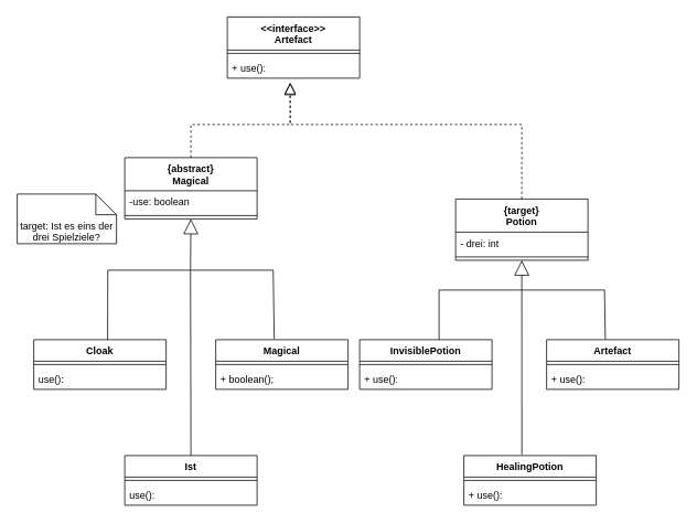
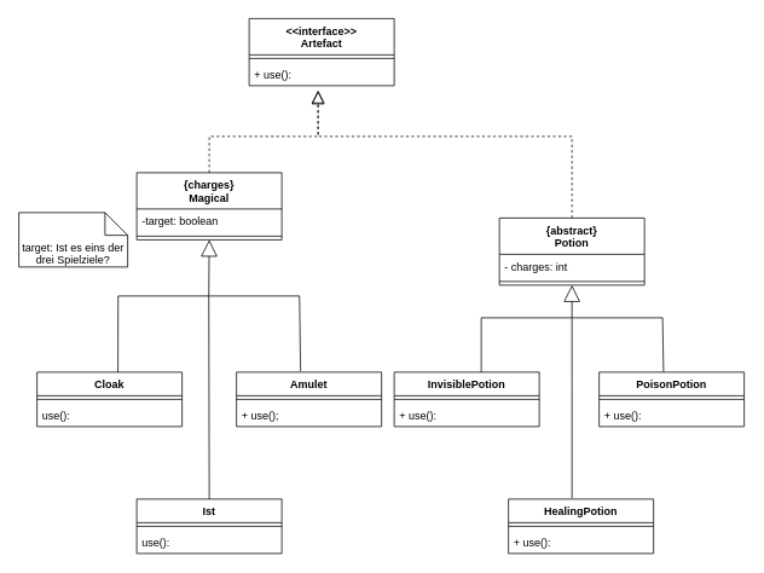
- <mxCell id="28" value="{abstract}&#10;Magical" style="swimlane;fontStyle=1;align=center;verticalAlign=top;childLayout=stackLayout;horizontal=1;startSize=40;horizontalStack=0;resizeParent=1;resizeParentMax=0;resizeLast=0;collapsible=1;marginBottom=0;" parent="1" vertex="1"><mxGeometry x="150" y="190" width="160" height="74" as="geometry" /></mxCell>
+ <mxCell id="28" value="{charges}&#10;Magical" style="swimlane;fontStyle=1;align=center;verticalAlign=top;childLayout=stackLayout;horizontal=1;startSize=40;horizontalStack=0;resizeParent=1;resizeParentMax=0;resizeLast=0;collapsible=1;marginBottom=0;" parent="1" vertex="1"><mxGeometry x="150" y="190" width="160" height="74" as="geometry" /></mxCell>
- <mxCell id="29" value="-use: boolean" style="text;strokeColor=none;fillColor=none;align=left;verticalAlign=top;spacingLeft=4;spacingRight=4;overflow=hidden;rotatable=0;points=[[0,0.5],[1,0.5]];portConstraint=eastwest;" parent="28" vertex="1"><mxGeometry y="40" width="160" height="26" as="geometry" /></mxCell>
+ <mxCell id="29" value="-target: boolean" style="text;strokeColor=none;fillColor=none;align=left;verticalAlign=top;spacingLeft=4;spacingRight=4;overflow=hidden;rotatable=0;points=[[0,0.5],[1,0.5]];portConstraint=eastwest;" parent="28" vertex="1"><mxGeometry y="40" width="160" height="26" as="geometry" /></mxCell>
- <mxCell id="5" value="{target}&#10;Potion" style="swimlane;fontStyle=1;align=center;verticalAlign=top;childLayout=stackLayout;horizontal=1;startSize=40;horizontalStack=0;resizeParent=1;resizeParentMax=0;resizeLast=0;collapsible=1;marginBottom=0;" parent="1" vertex="1"><mxGeometry x="550" y="240" width="160" height="74" as="geometry" /></mxCell>
+ <mxCell id="5" value="{abstract}&#10;Potion" style="swimlane;fontStyle=1;align=center;verticalAlign=top;childLayout=stackLayout;horizontal=1;startSize=40;horizontalStack=0;resizeParent=1;resizeParentMax=0;resizeLast=0;collapsible=1;marginBottom=0;" parent="1" vertex="1"><mxGeometry x="550" y="240" width="160" height="74" as="geometry" /></mxCell>
- <mxCell id="6" value="- drei: int" style="text;strokeColor=none;fillColor=none;align=left;verticalAlign=top;spacingLeft=4;spacingRight=4;overflow=hidden;rotatable=0;points=[[0,0.5],[1,0.5]];portConstraint=eastwest;" parent="5" vertex="1"><mxGeometry y="40" width="160" height="26" as="geometry" /></mxCell>
+ <mxCell id="6" value="- charges: int" style="text;strokeColor=none;fillColor=none;align=left;verticalAlign=top;spacingLeft=4;spacingRight=4;overflow=hidden;rotatable=0;points=[[0,0.5],[1,0.5]];portConstraint=eastwest;" parent="5" vertex="1"><mxGeometry y="40" width="160" height="26" as="geometry" /></mxCell>
- <mxCell id="13" value="Magical" style="swimlane;fontStyle=1;align=center;verticalAlign=top;childLayout=stackLayout;horizontal=1;startSize=26;horizontalStack=0;resizeParent=1;resizeParentMax=0;resizeLast=0;collapsible=1;marginBottom=0;" parent="1" vertex="1"><mxGeometry x="260" y="410" width="160" height="60" as="geometry" /></mxCell>
+ <mxCell id="13" value="Amulet" style="swimlane;fontStyle=1;align=center;verticalAlign=top;childLayout=stackLayout;horizontal=1;startSize=26;horizontalStack=0;resizeParent=1;resizeParentMax=0;resizeLast=0;collapsible=1;marginBottom=0;" parent="1" vertex="1"><mxGeometry x="260" y="410" width="160" height="60" as="geometry" /></mxCell>
- <mxCell id="22" value="Artefact" style="swimlane;fontStyle=1;align=center;verticalAlign=top;childLayout=stackLayout;horizontal=1;startSize=26;horizontalStack=0;resizeParent=1;resizeParentMax=0;resizeLast=0;collapsible=1;marginBottom=0;" parent="1" vertex="1"><mxGeometry x="660" y="410" width="160" height="60" as="geometry" /></mxCell>
+ <mxCell id="22" value="PoisonPotion" style="swimlane;fontStyle=1;align=center;verticalAlign=top;childLayout=stackLayout;horizontal=1;startSize=26;horizontalStack=0;resizeParent=1;resizeParentMax=0;resizeLast=0;collapsible=1;marginBottom=0;" parent="1" vertex="1"><mxGeometry x="660" y="410" width="160" height="60" as="geometry" /></mxCell>
- <mxCell id="15" value="+ boolean();" style="text;strokeColor=none;fillColor=none;align=left;verticalAlign=top;spacingLeft=4;spacingRight=4;overflow=hidden;rotatable=0;points=[[0,0.5],[1,0.5]];portConstraint=eastwest;" parent="13" vertex="1"><mxGeometry y="34" width="160" height="26" as="geometry" /></mxCell>
+ <mxCell id="15" value="+ use();" style="text;strokeColor=none;fillColor=none;align=left;verticalAlign=top;spacingLeft=4;spacingRight=4;overflow=hidden;rotatable=0;points=[[0,0.5],[1,0.5]];portConstraint=eastwest;" parent="13" vertex="1"><mxGeometry y="34" width="160" height="26" as="geometry" /></mxCell>
